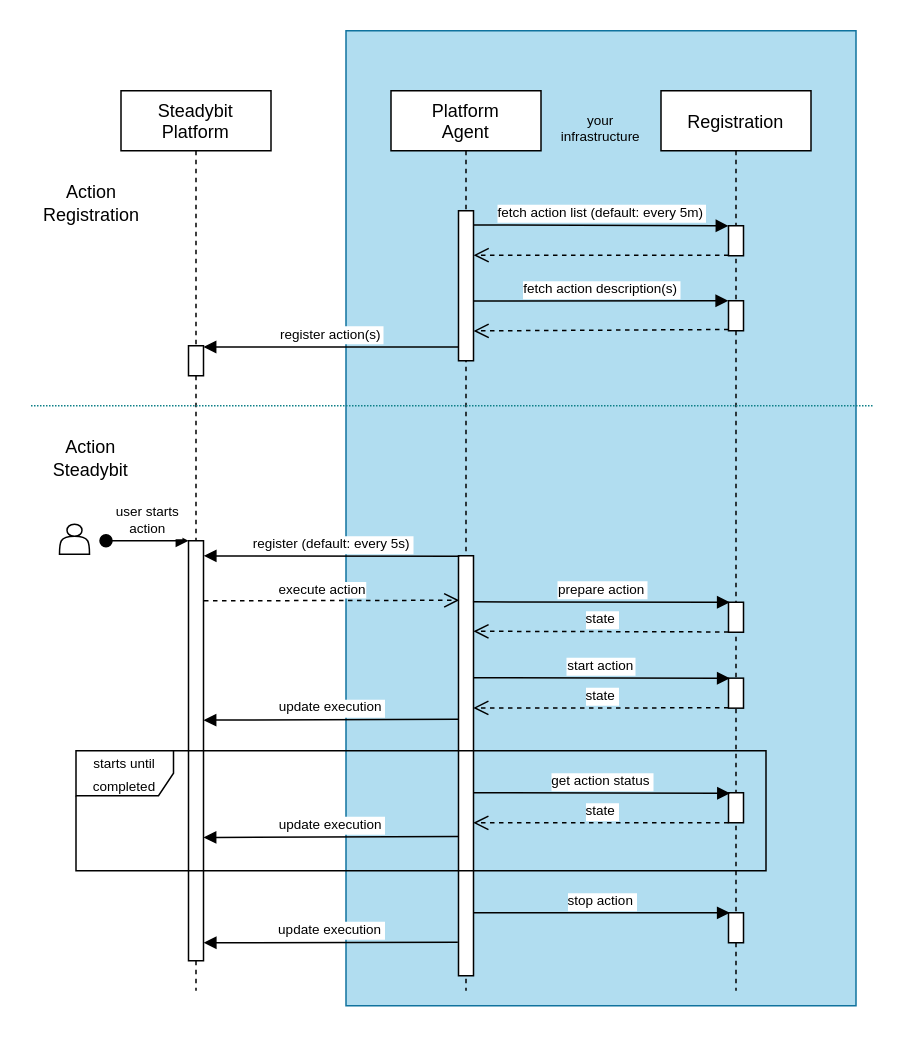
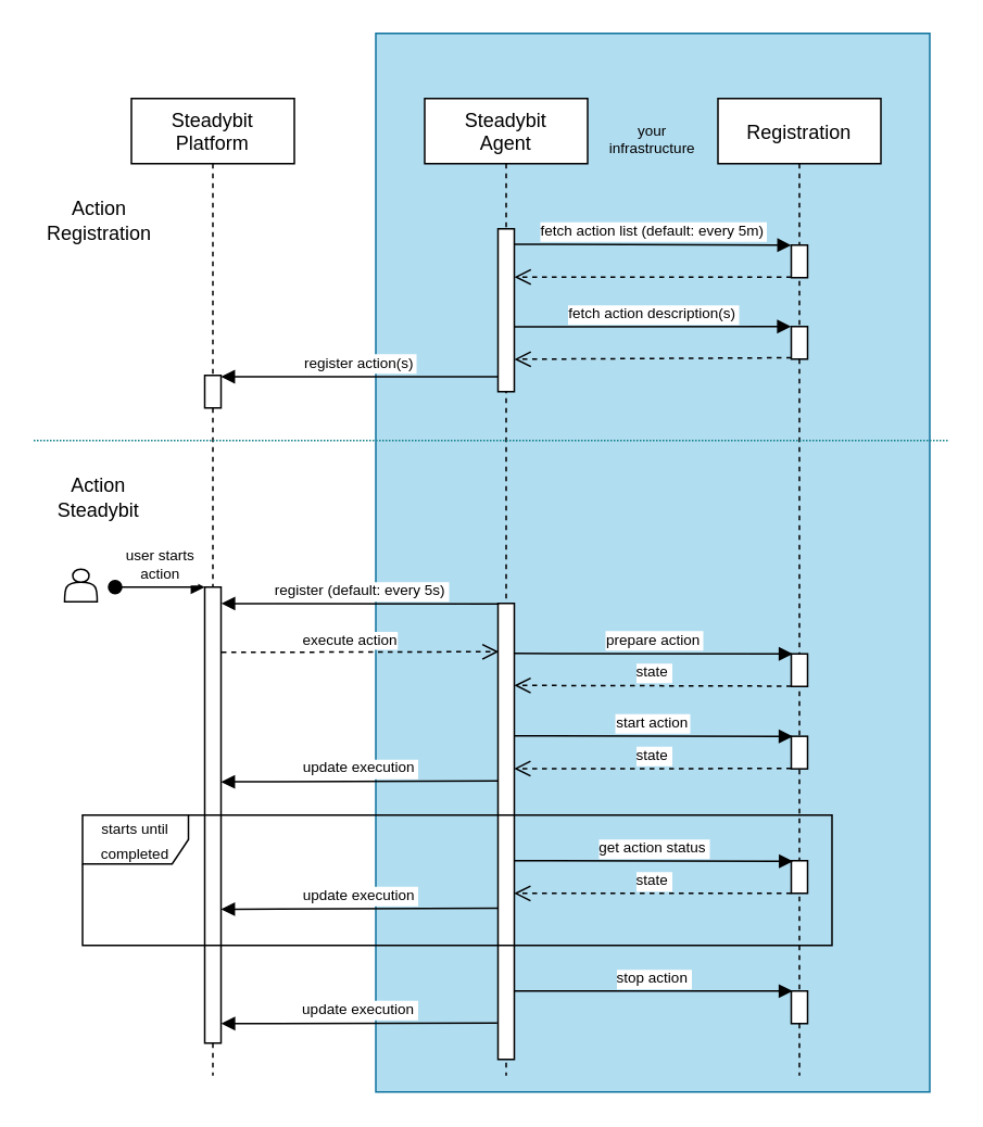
- <mxCell id="7" value="Platform&#10;Agent" style="shape=umlLifeline;perimeter=lifelinePerimeter;container=1;collapsible=0;recursiveResize=0;rounded=0;shadow=0;strokeWidth=1;" parent="1" vertex="1"><mxGeometry x="260" y="60" width="100" height="600" as="geometry" /></mxCell>
+ <mxCell id="7" value="Steadybit&#10;Agent" style="shape=umlLifeline;perimeter=lifelinePerimeter;container=1;collapsible=0;recursiveResize=0;rounded=0;shadow=0;strokeWidth=1;" parent="1" vertex="1"><mxGeometry x="260" y="60" width="100" height="600" as="geometry" /></mxCell>
